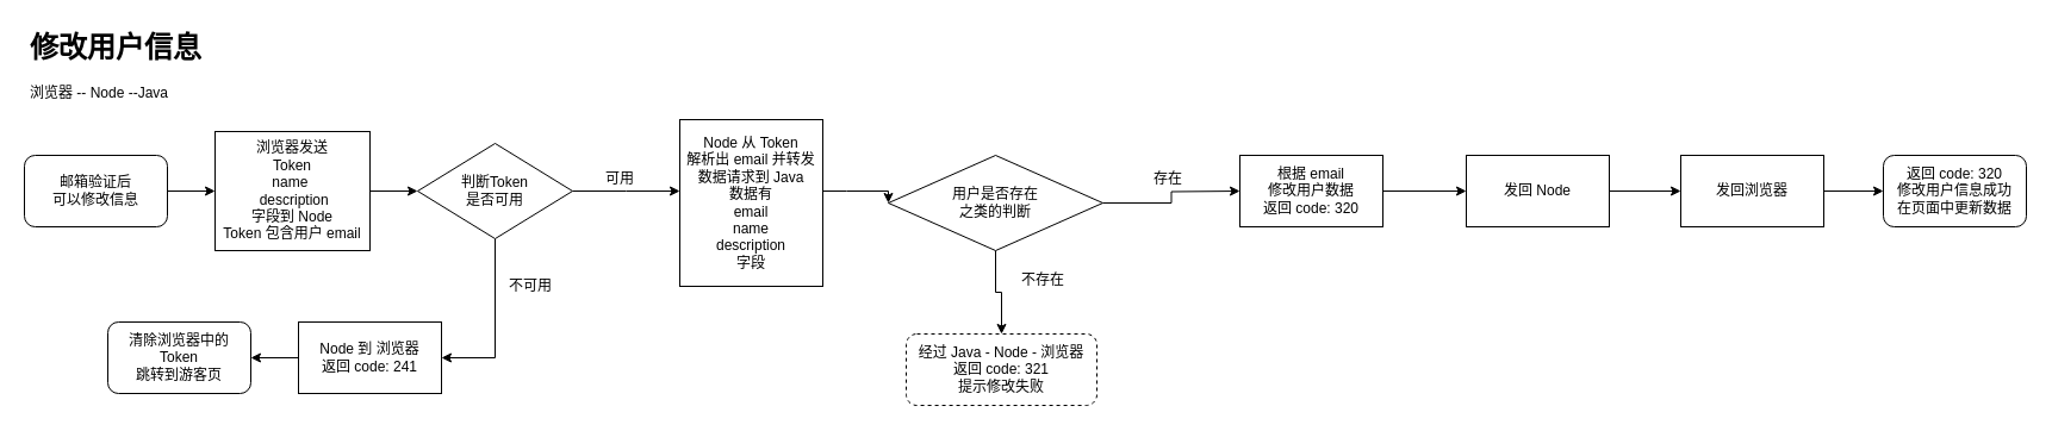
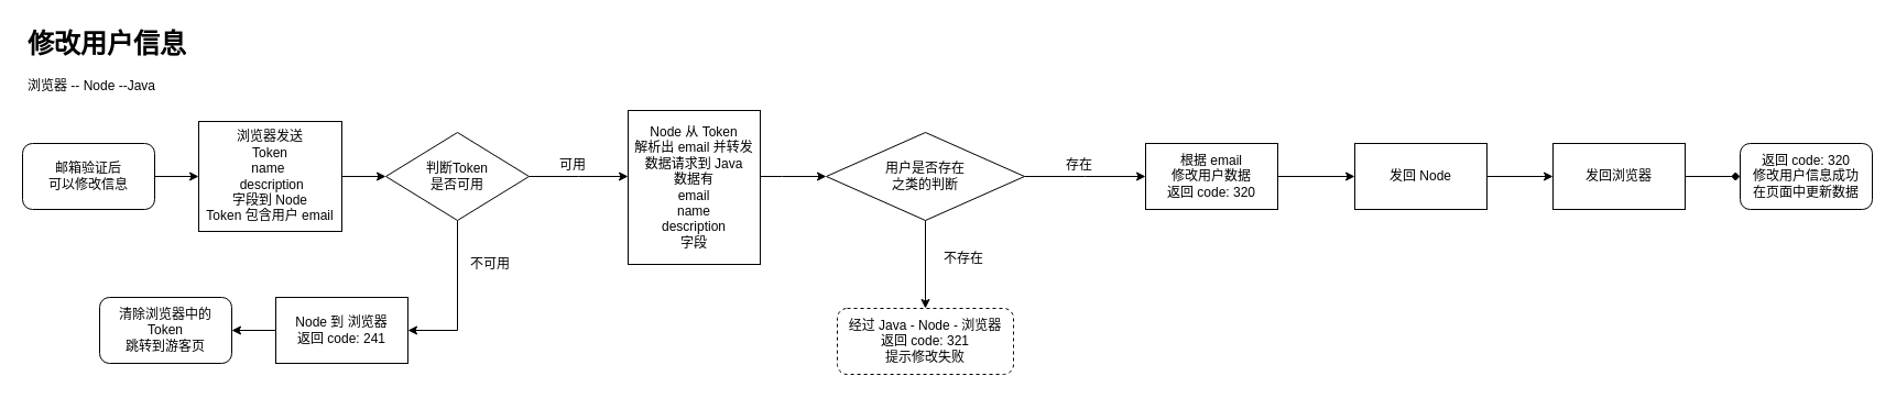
- <mxCell id="24" style="edgeStyle=orthogonalEdgeStyle;rounded=0;orthogonalLoop=1;jettySize=auto;html=1;entryX=0;entryY=0.5;entryDx=0;entryDy=0;" parent="1" source="25" target="26" edge="1"><mxGeometry relative="1" as="geometry" /></mxCell>
+ <mxCell id="24" style="edgeStyle=orthogonalEdgeStyle;rounded=0;orthogonalLoop=1;jettySize=auto;html=1;entryX=0;entryY=0.5;entryDx=0;entryDy=0;endArrow=diamond;" parent="1" source="25" target="26" edge="1"><mxGeometry relative="1" as="geometry" /></mxCell>
- <mxCell id="16" value="用户是否存在&lt;br&gt;之类的判断" style="rhombus;whiteSpace=wrap;html=1;" parent="1" vertex="1"><mxGeometry x="745" y="130" width="180" height="80" as="geometry" /></mxCell>
+ <mxCell id="16" value="用户是否存在&lt;br&gt;之类的判断" style="rhombus;whiteSpace=wrap;html=1;" parent="1" vertex="1"><mxGeometry x="750" y="120" width="180" height="80" as="geometry" /></mxCell>
